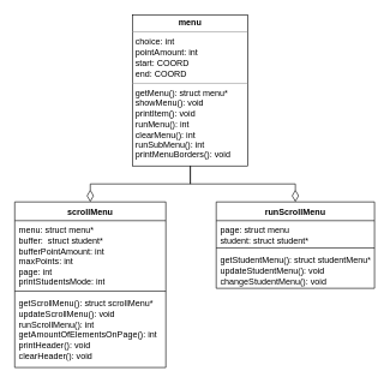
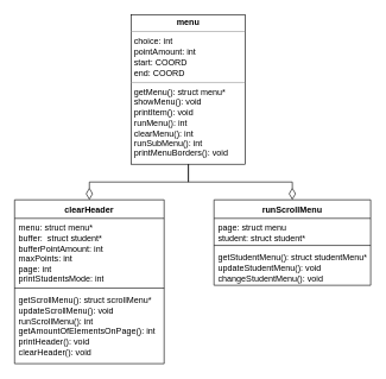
- <mxCell id="3" value="scrollMenu" style="swimlane;fontStyle=1;align=center;verticalAlign=top;childLayout=stackLayout;horizontal=1;startSize=26;horizontalStack=0;resizeParent=1;resizeParentMax=0;resizeLast=0;collapsible=1;marginBottom=0;whiteSpace=wrap;html=1;" vertex="1" parent="1"><mxGeometry x="20" y="280" width="210" height="230" as="geometry" /></mxCell>
+ <mxCell id="3" value="clearHeader" style="swimlane;fontStyle=1;align=center;verticalAlign=top;childLayout=stackLayout;horizontal=1;startSize=26;horizontalStack=0;resizeParent=1;resizeParentMax=0;resizeLast=0;collapsible=1;marginBottom=0;whiteSpace=wrap;html=1;" vertex="1" parent="1"><mxGeometry x="20" y="280" width="210" height="230" as="geometry" /></mxCell>
